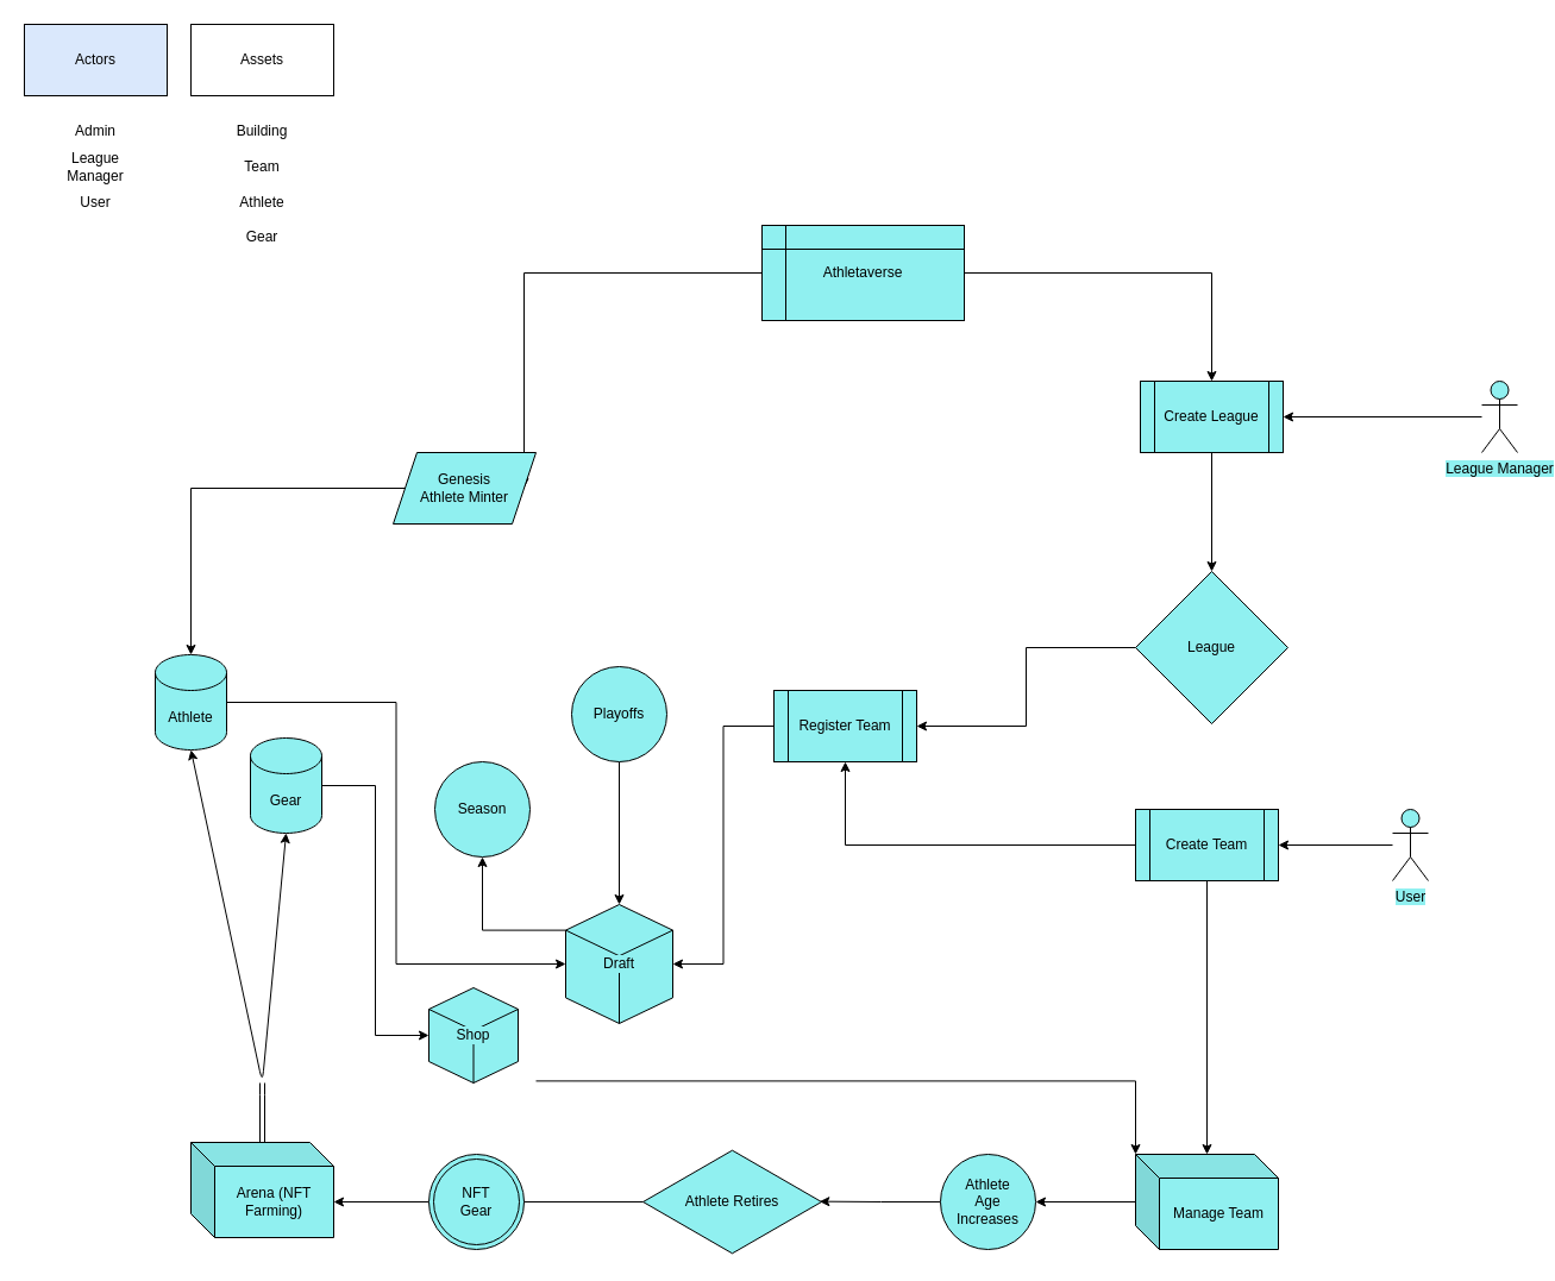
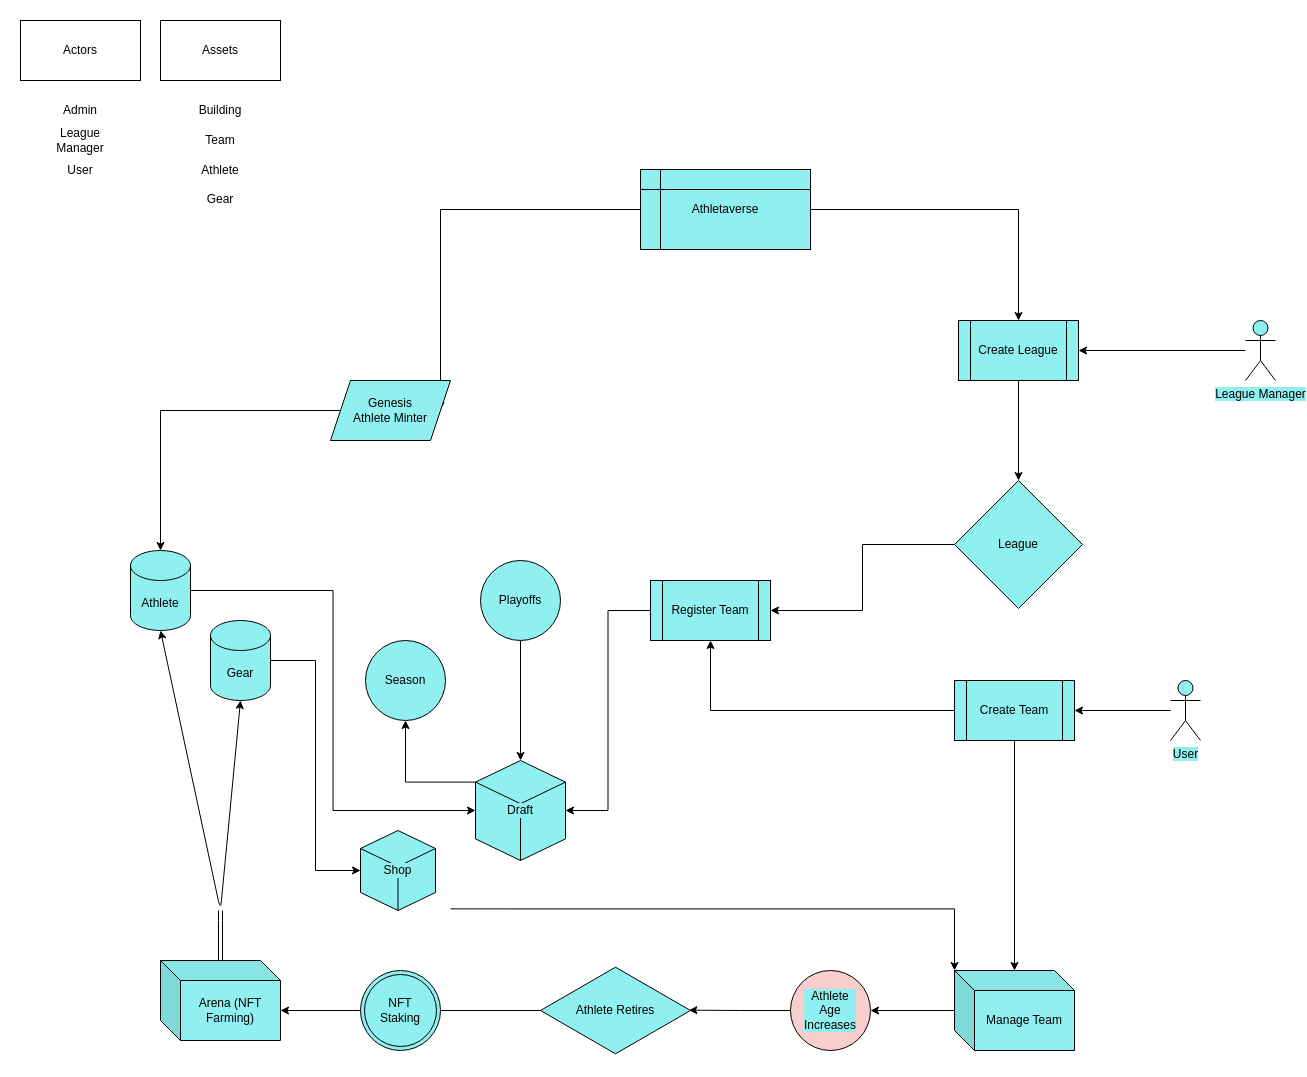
- <mxCell id="2" value="Actors&lt;br&gt;" style="rounded=0;whiteSpace=wrap;html=1;fillColor=#dae8fc;" parent="1" vertex="1"><mxGeometry x="20" y="20" width="120" height="60" as="geometry" /></mxCell>
+ <mxCell id="2" value="Actors&lt;br&gt;" style="rounded=0;whiteSpace=wrap;html=1;" parent="1" vertex="1"><mxGeometry x="20" y="20" width="120" height="60" as="geometry" /></mxCell>
- <mxCell id="21" value="Athletaverse" style="shape=internalStorage;whiteSpace=wrap;html=1;backgroundOutline=1;shadow=0;labelBackgroundColor=#90F0F0;fillColor=#90F0F0;" parent="1" vertex="1"><mxGeometry x="640" y="189" width="170" height="80" as="geometry" /></mxCell>
+ <mxCell id="21" value="Athletaverse" style="shape=internalStorage;whiteSpace=wrap;html=1;backgroundOutline=1;shadow=0;labelBackgroundColor=#90F0F0;fillColor=#90F0F0;" parent="1" vertex="1"><mxGeometry x="640" y="169" width="170" height="80" as="geometry" /></mxCell>
- <mxCell id="26" value="NFT &lt;br&gt;Gear" style="ellipse;shape=doubleEllipse;whiteSpace=wrap;html=1;aspect=fixed;shadow=0;labelBackgroundColor=#90F0F0;fillColor=#90F0F0;" parent="1" vertex="1"><mxGeometry x="360" y="970" width="80" height="80" as="geometry" /></mxCell>
+ <mxCell id="26" value="NFT &lt;br&gt;Staking" style="ellipse;shape=doubleEllipse;whiteSpace=wrap;html=1;aspect=fixed;shadow=0;labelBackgroundColor=#90F0F0;fillColor=#90F0F0;" parent="1" vertex="1"><mxGeometry x="360" y="970" width="80" height="80" as="geometry" /></mxCell>
- <mxCell id="46" value="Athlete&lt;br&gt;Age &lt;br&gt;Increases" style="ellipse;whiteSpace=wrap;html=1;aspect=fixed;shadow=0;labelBackgroundColor=#90F0F0;fillColor=#90F0F0;" parent="1" vertex="1"><mxGeometry x="790" y="970" width="80" height="80" as="geometry" /></mxCell>
+ <mxCell id="46" value="Athlete&lt;br&gt;Age &lt;br&gt;Increases" style="ellipse;whiteSpace=wrap;html=1;aspect=fixed;shadow=0;labelBackgroundColor=#90F0F0;fillColor=#f8cecc;" parent="1" vertex="1"><mxGeometry x="790" y="970" width="80" height="80" as="geometry" /></mxCell>
